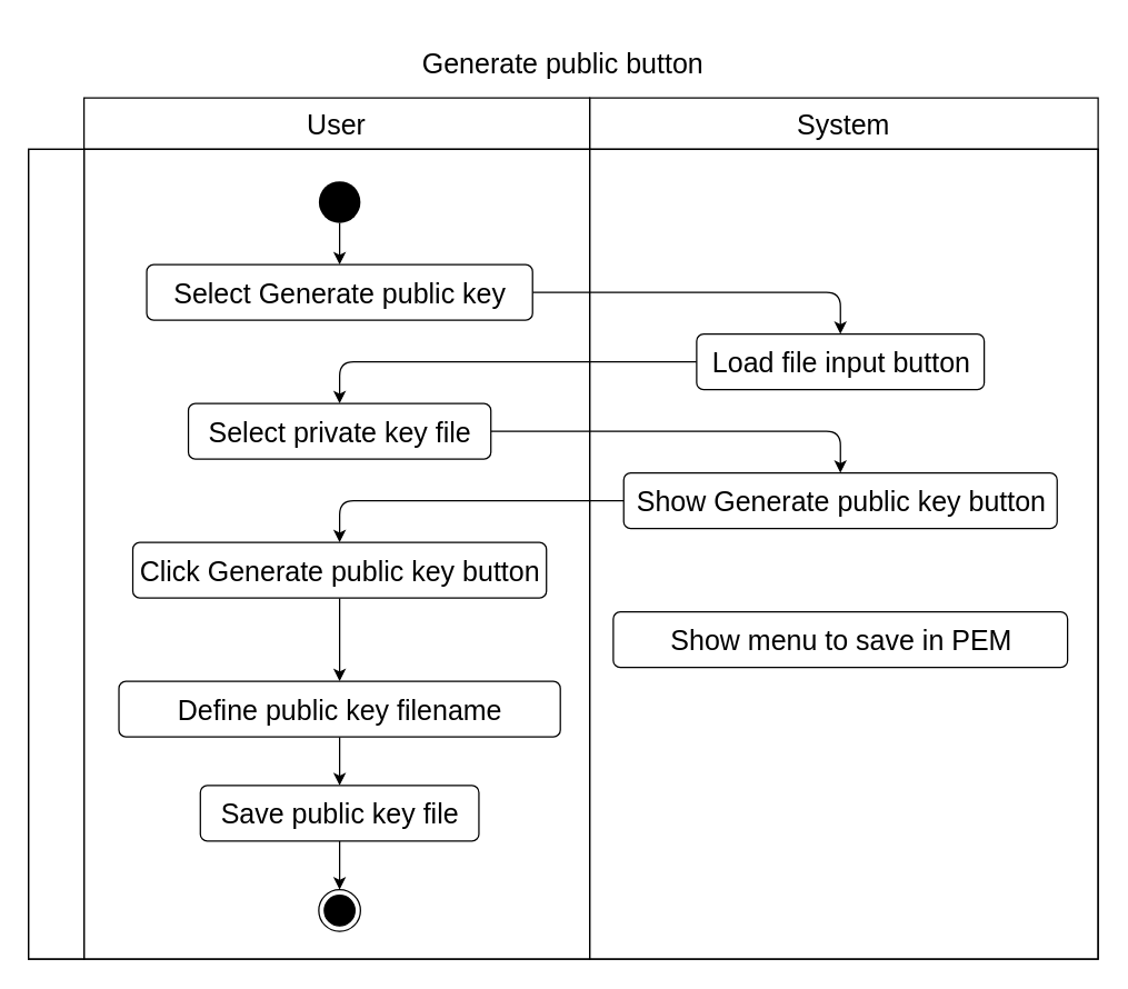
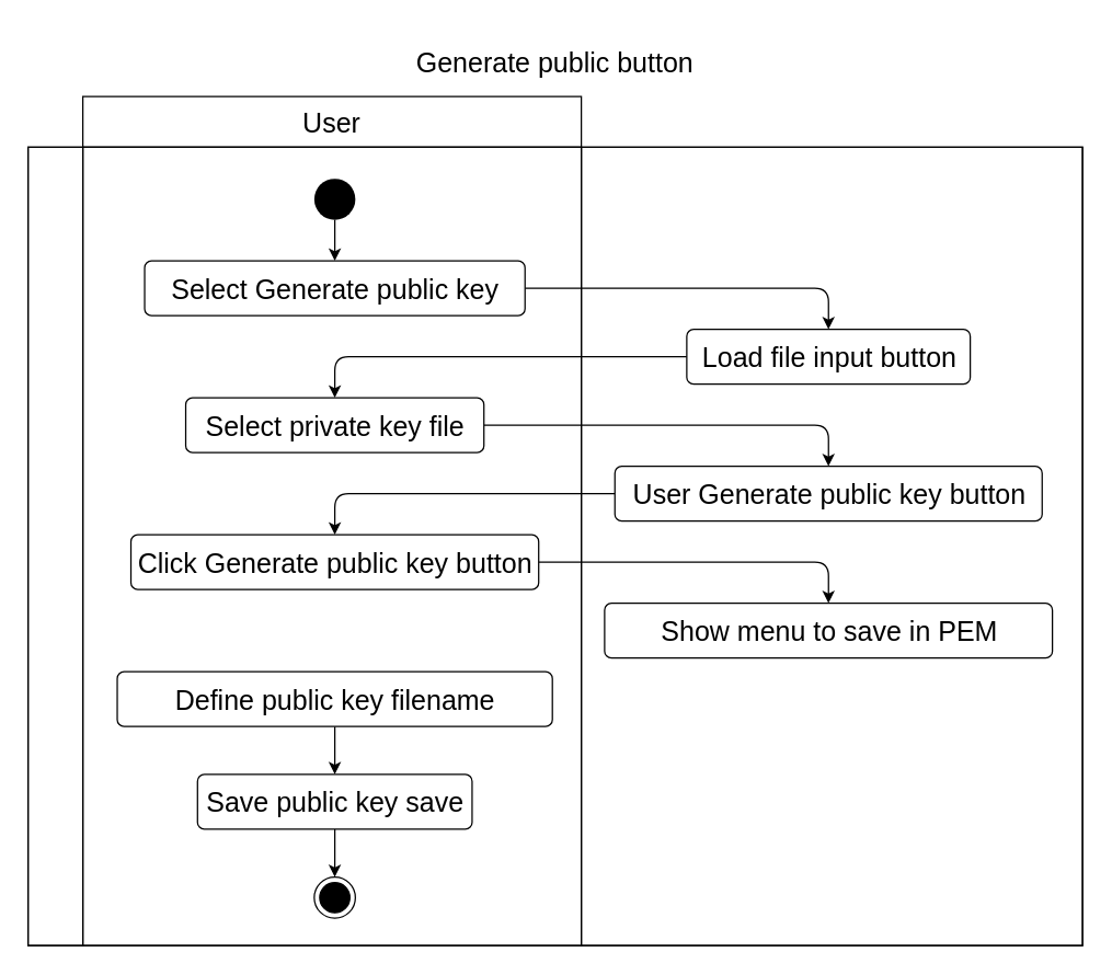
- <mxCell id="6" value="System" style="shape=partialRectangle;html=1;whiteSpace=wrap;connectable=0;fillColor=none;top=1;left=1;bottom=1;right=1;overflow=hidden;fontSize=20;" vertex="1" parent="3"><mxGeometry x="404" width="366" height="37" as="geometry" /></mxCell>
- <mxCell id="18" value="Show Generate public key button" style="html=1;align=center;verticalAlign=middle;rounded=1;absoluteArcSize=1;arcSize=10;dashed=0;fontSize=20;" vertex="1" parent="1"><mxGeometry x="448.5" y="340" width="312" height="40" as="geometry" /></mxCell>
+ <mxCell id="18" value="User Generate public key button" style="html=1;align=center;verticalAlign=middle;rounded=1;absoluteArcSize=1;arcSize=10;dashed=0;fontSize=20;" vertex="1" parent="1"><mxGeometry x="448.5" y="340" width="312" height="40" as="geometry" /></mxCell>
- <mxCell id="19" style="edgeStyle=orthogonalEdgeStyle;html=1;fontSize=20;" edge="1" parent="1" source="20" target="23"><mxGeometry relative="1" as="geometry" /></mxCell>
+ <mxCell id="19" style="edgeStyle=orthogonalEdgeStyle;html=1;fontSize=20;" edge="1" parent="1" source="20" target="21"><mxGeometry relative="1" as="geometry" /></mxCell>
- <mxCell id="25" value="Save public key file" style="html=1;align=center;verticalAlign=middle;rounded=1;absoluteArcSize=1;arcSize=10;dashed=0;fontSize=20;" vertex="1" parent="1"><mxGeometry x="143.74" y="565" width="200.51" height="40" as="geometry" /></mxCell>
+ <mxCell id="25" value="Save public key save" style="html=1;align=center;verticalAlign=middle;rounded=1;absoluteArcSize=1;arcSize=10;dashed=0;fontSize=20;" vertex="1" parent="1"><mxGeometry x="143.74" y="565" width="200.51" height="40" as="geometry" /></mxCell>
